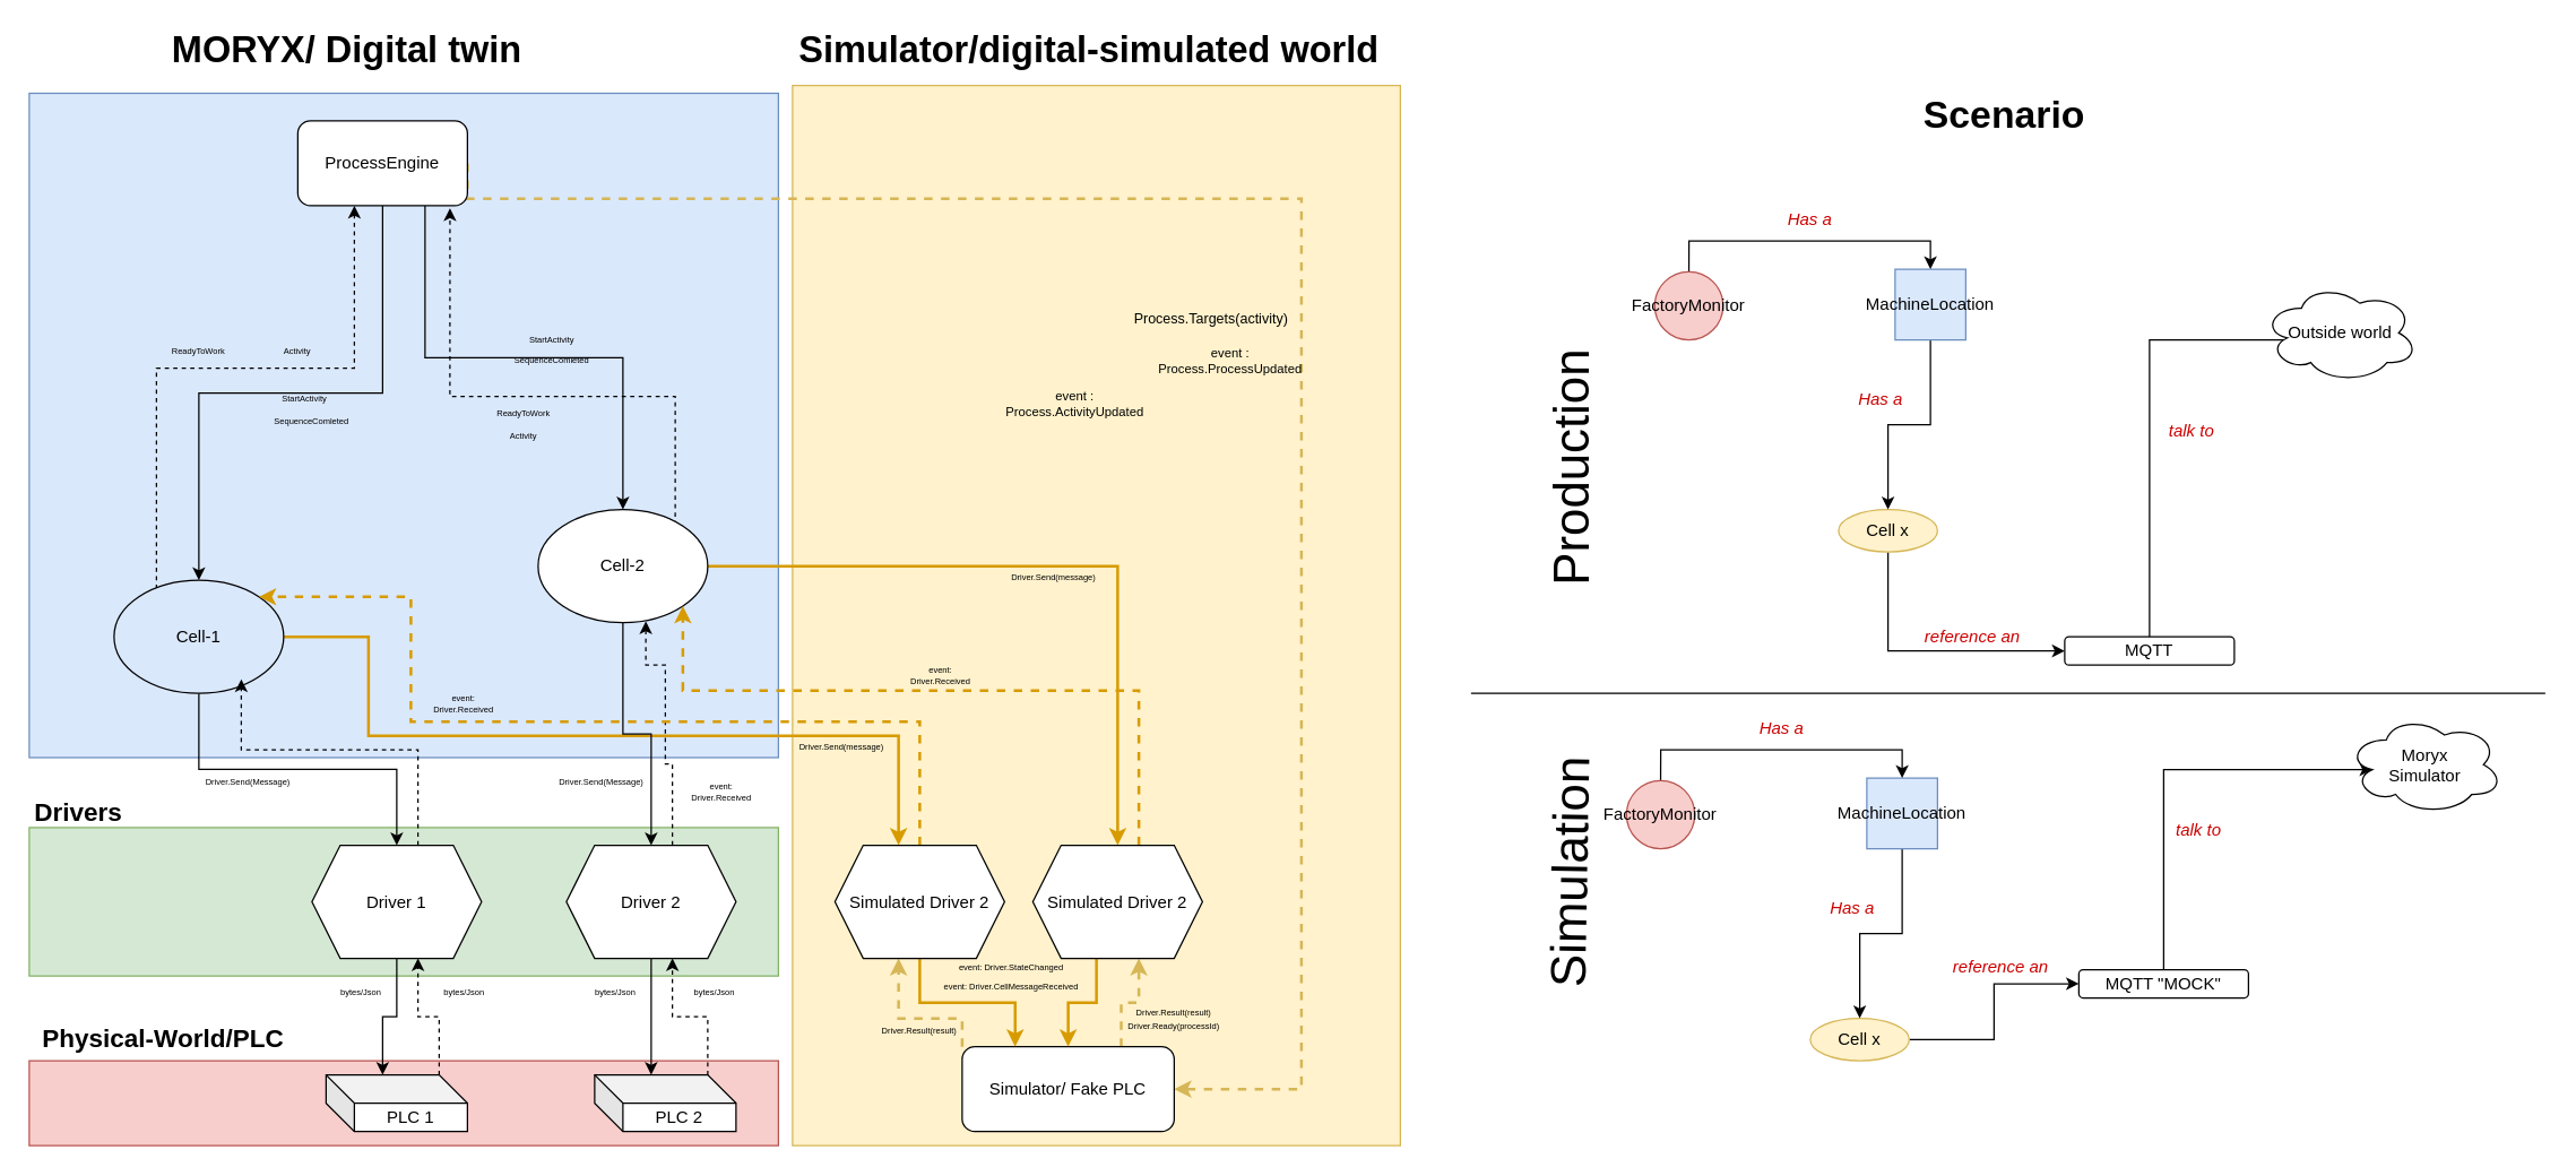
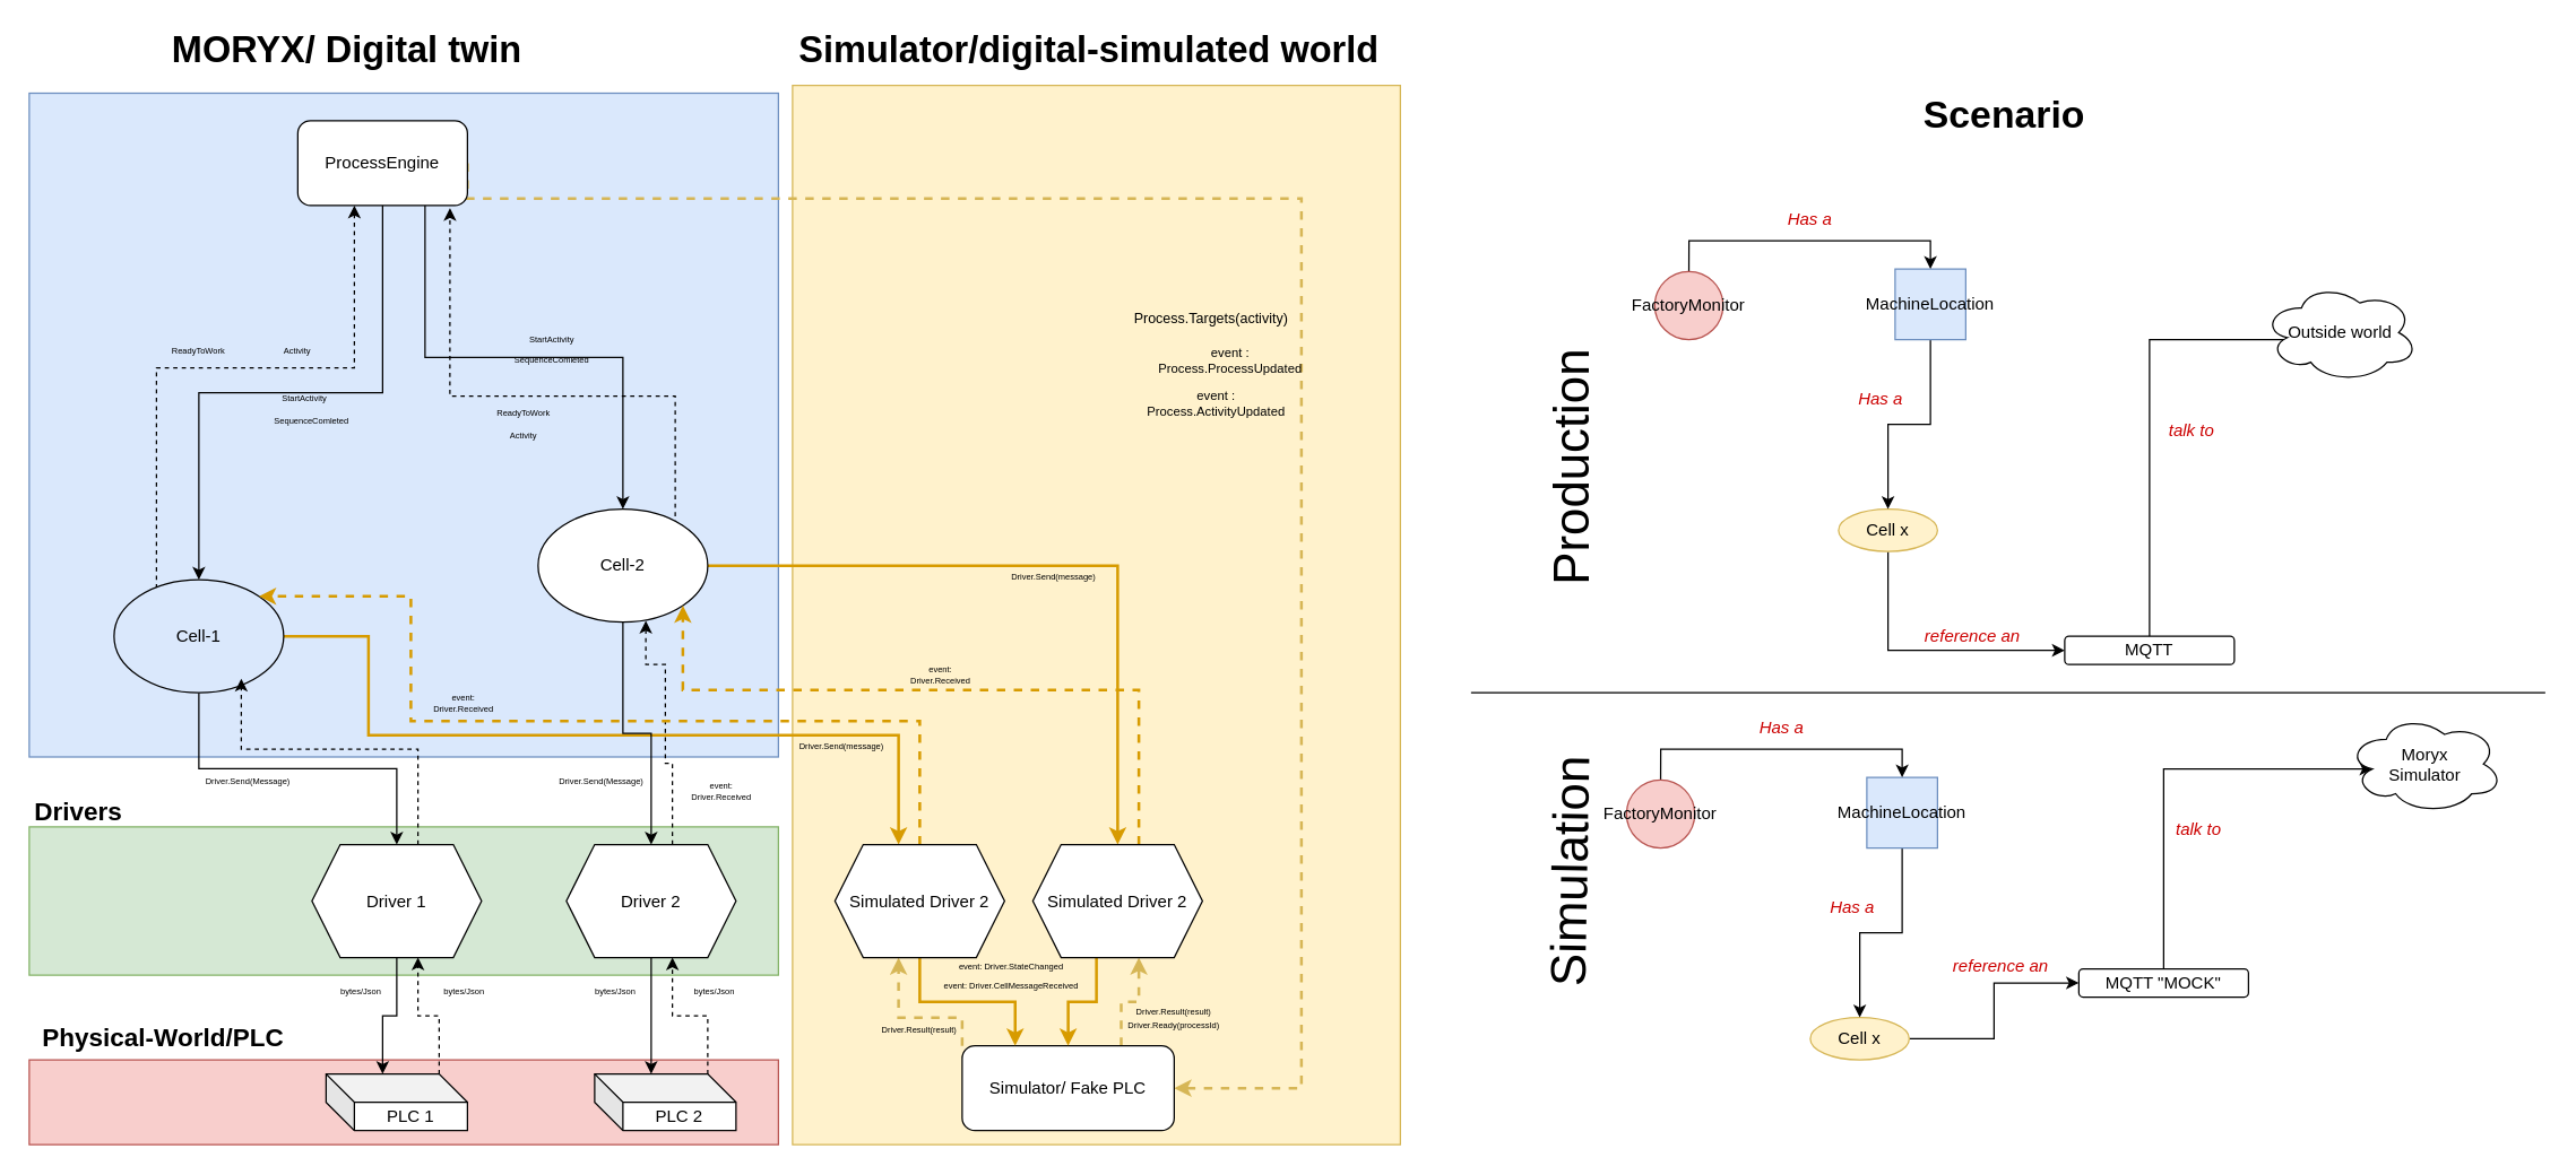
- <mxCell id="43" value="event : Process.ActivityUpdated" style="text;html=1;strokeColor=none;fillColor=none;align=center;verticalAlign=middle;whiteSpace=wrap;rounded=0;fontSize=9;" parent="1" vertex="1"><mxGeometry x="710" y="270" width="100" height="30" as="geometry" /></mxCell>
+ <mxCell id="43" value="event : Process.ActivityUpdated" style="text;html=1;strokeColor=none;fillColor=none;align=center;verticalAlign=middle;whiteSpace=wrap;rounded=0;fontSize=9;" parent="1" vertex="1"><mxGeometry x="810" y="270" width="100" height="30" as="geometry" /></mxCell>
